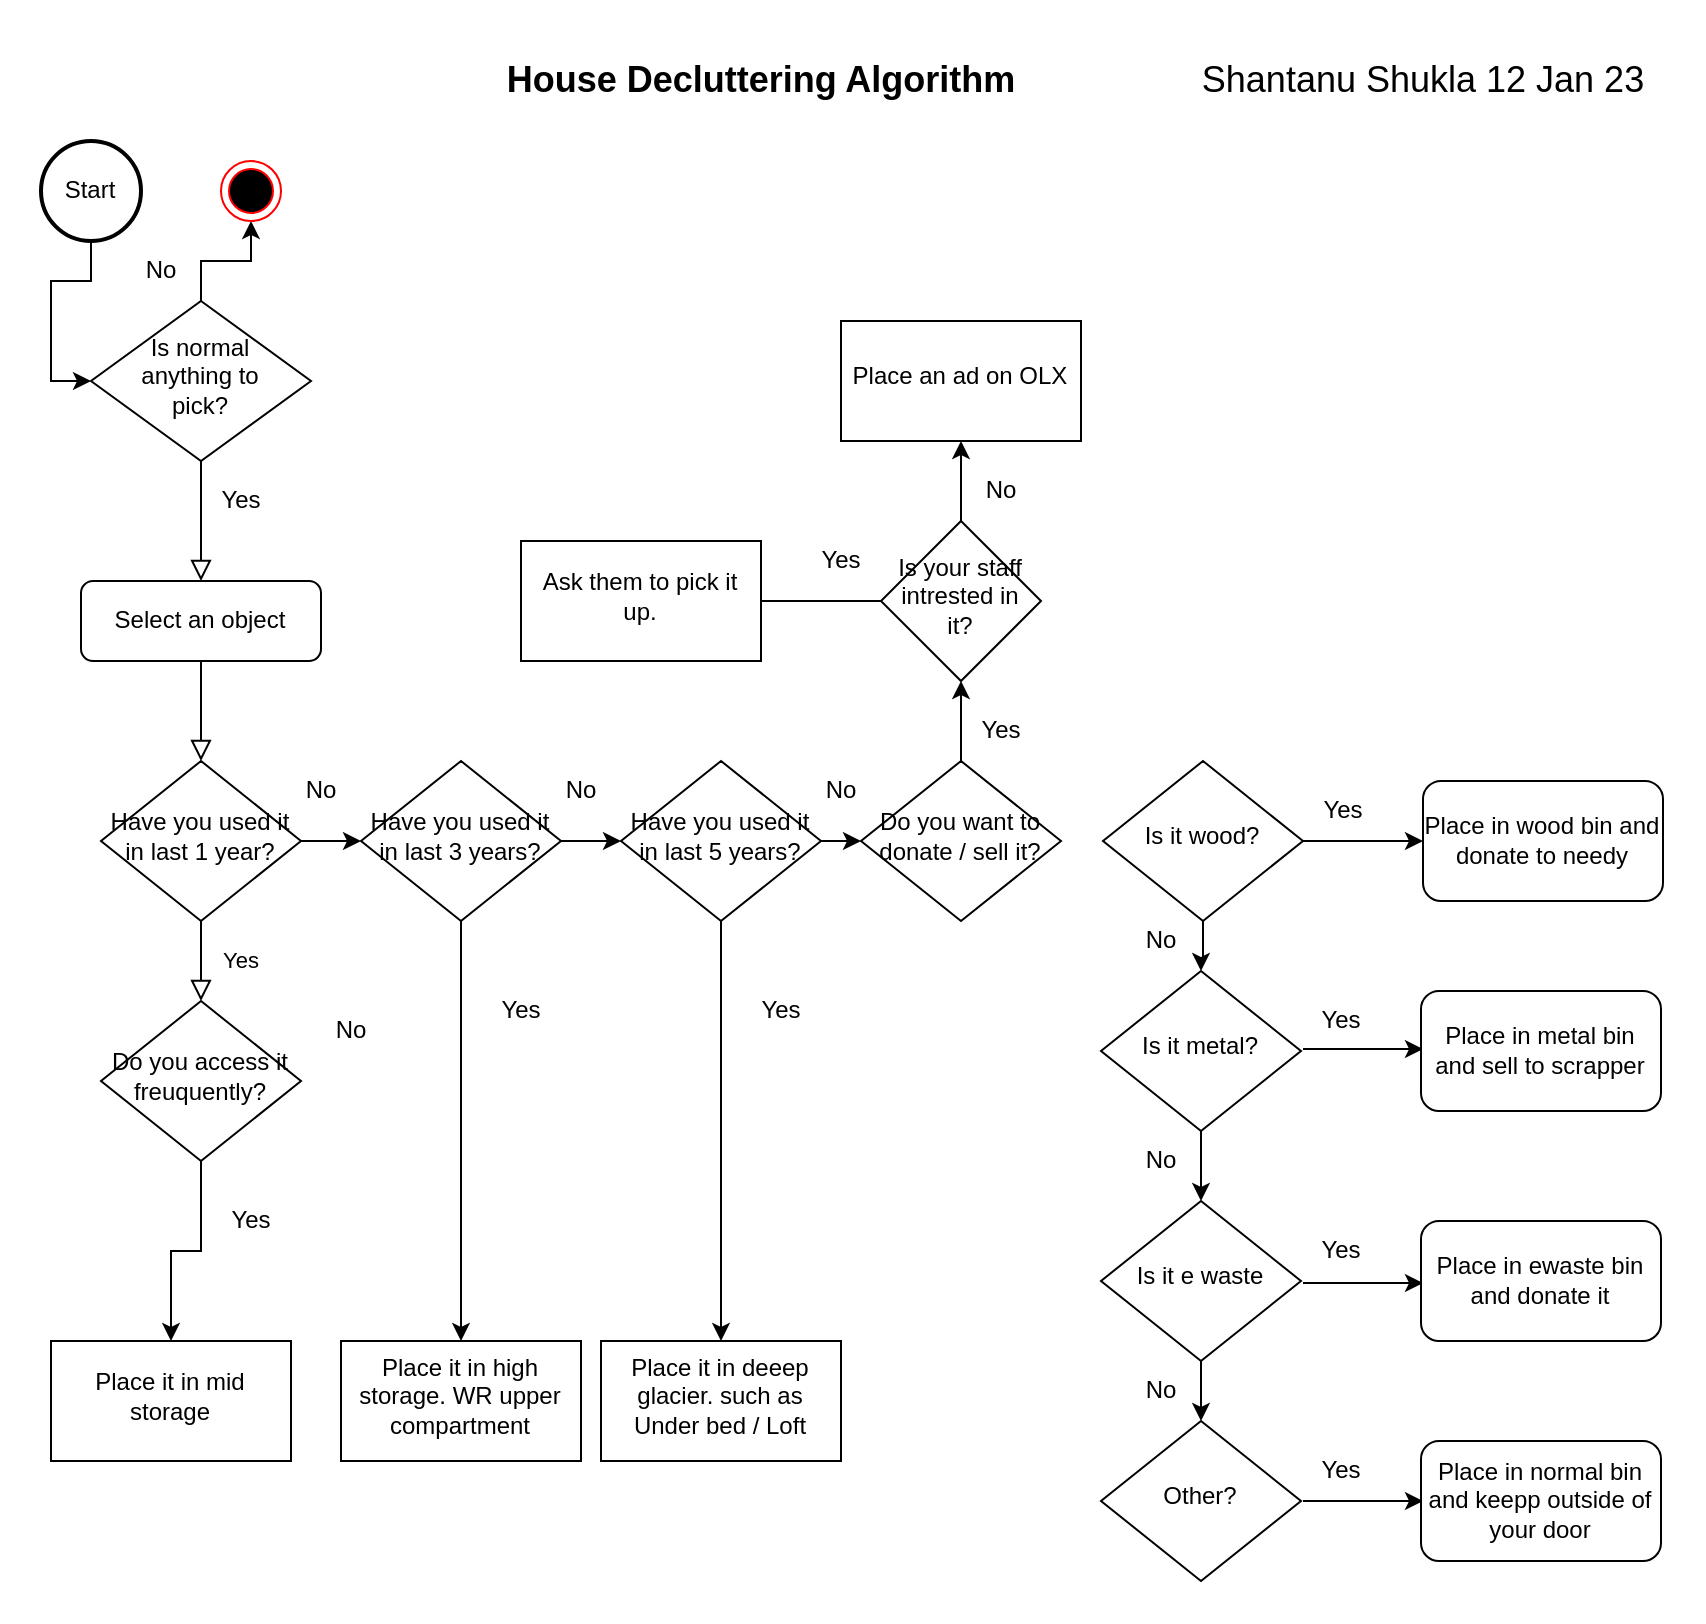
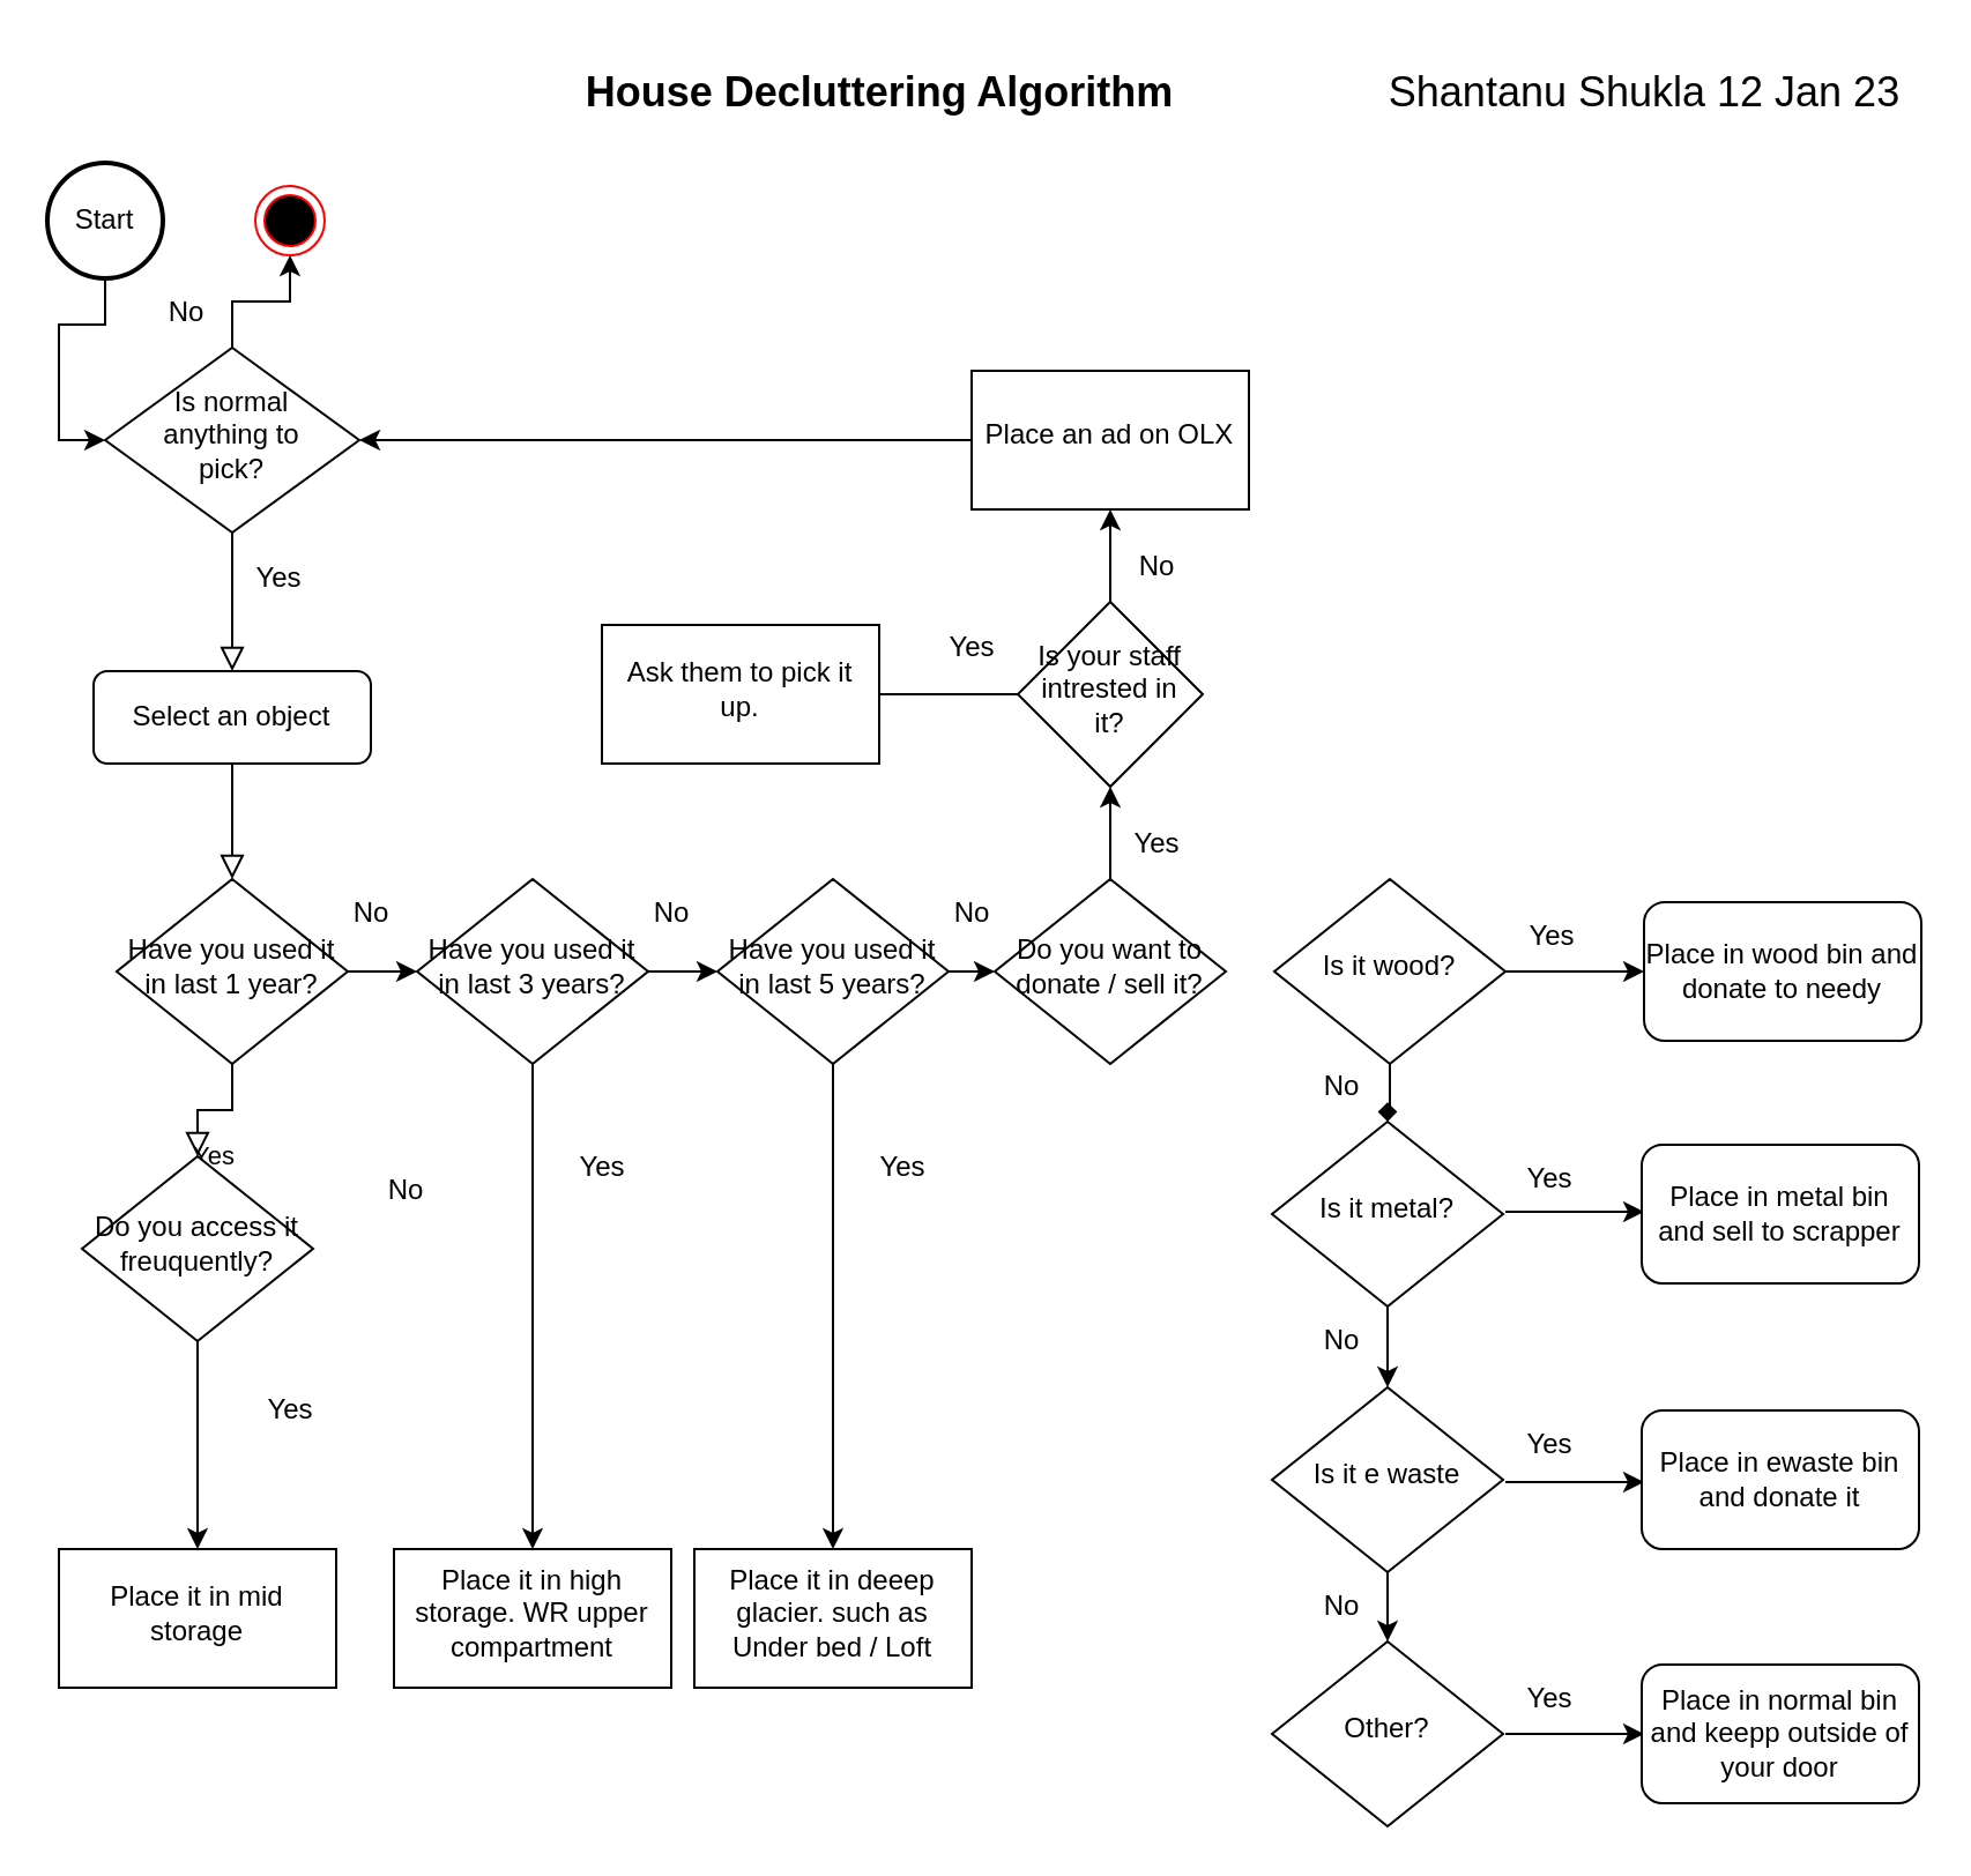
+ <mxCell id="33" value="" style="edgeStyle=orthogonalEdgeStyle;rounded=0;orthogonalLoop=1;jettySize=auto;html=1;" edge="1" parent="1" source="34" target="45"><mxGeometry relative="1" as="geometry" /></mxCell>
- <mxCell id="12" value="" style="edgeStyle=orthogonalEdgeStyle;rounded=0;orthogonalLoop=1;jettySize=auto;html=1;" edge="1" parent="1" source="13" target="16"><mxGeometry relative="1" as="geometry" /></mxCell>
+ <mxCell id="12" value="" style="edgeStyle=orthogonalEdgeStyle;rounded=0;orthogonalLoop=1;jettySize=auto;html=1;endArrow=diamond;" edge="1" parent="1" source="13" target="16"><mxGeometry relative="1" as="geometry" /></mxCell>
- <mxCell id="7" value="Do you access it freuquently?" style="rhombus;whiteSpace=wrap;html=1;shadow=0;fontFamily=Helvetica;fontSize=12;align=center;strokeWidth=1;spacing=6;spacingTop=-4;rounded=0;" parent="1" vertex="1"><mxGeometry x="50" y="500" width="100" height="80" as="geometry" /></mxCell>
+ <mxCell id="7" value="Do you access it freuquently?" style="rhombus;whiteSpace=wrap;html=1;shadow=0;fontFamily=Helvetica;fontSize=12;align=center;strokeWidth=1;spacing=6;spacingTop=-4;rounded=0;" parent="1" vertex="1"><mxGeometry x="35" y="500" width="100" height="80" as="geometry" /></mxCell>
